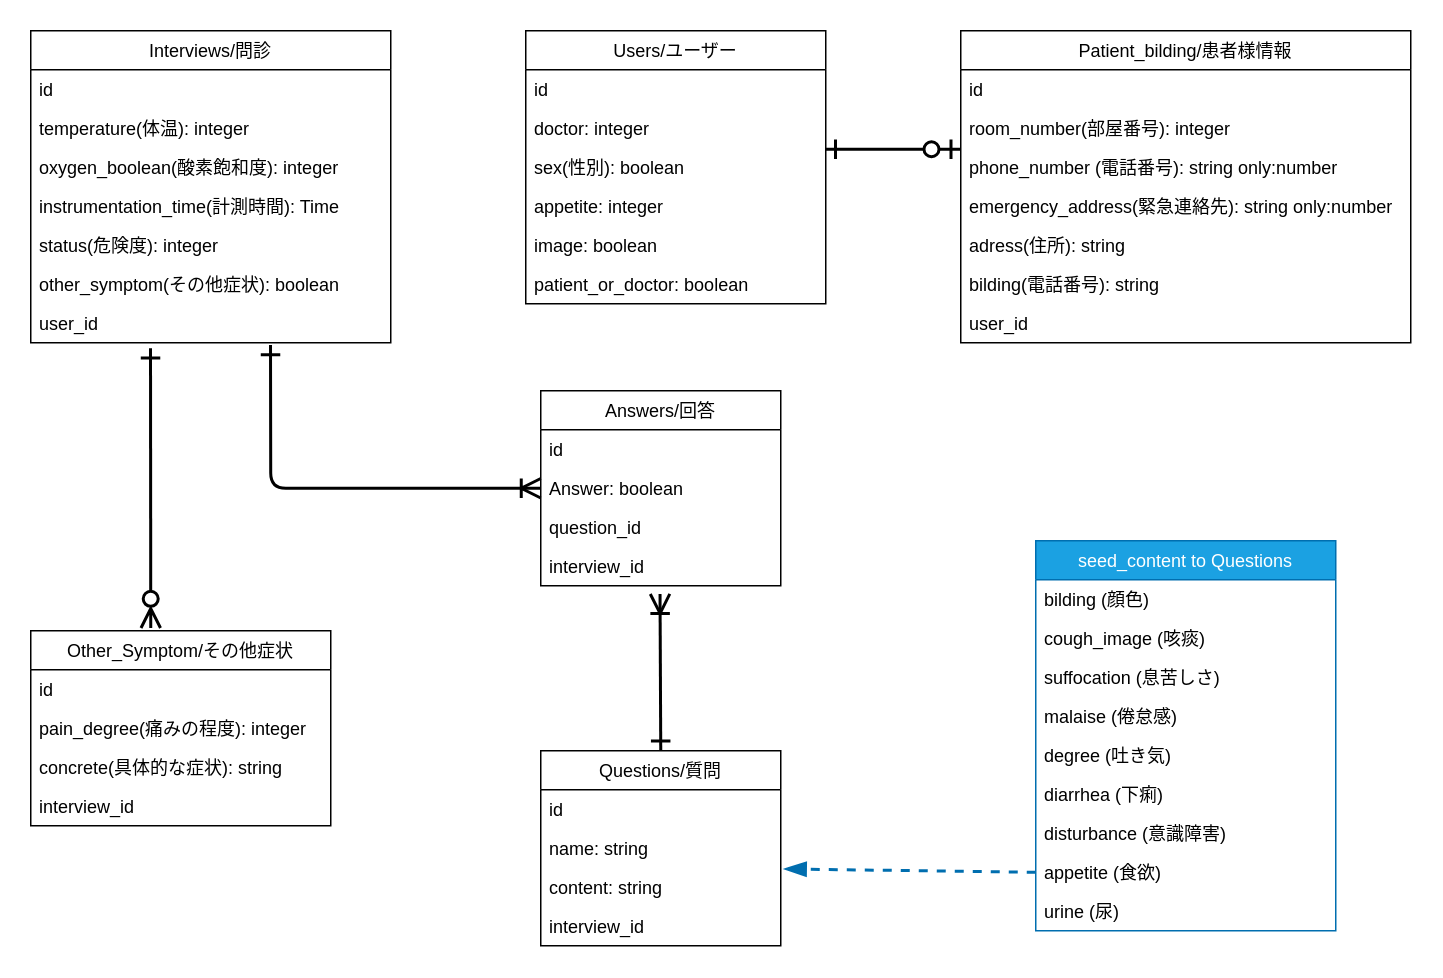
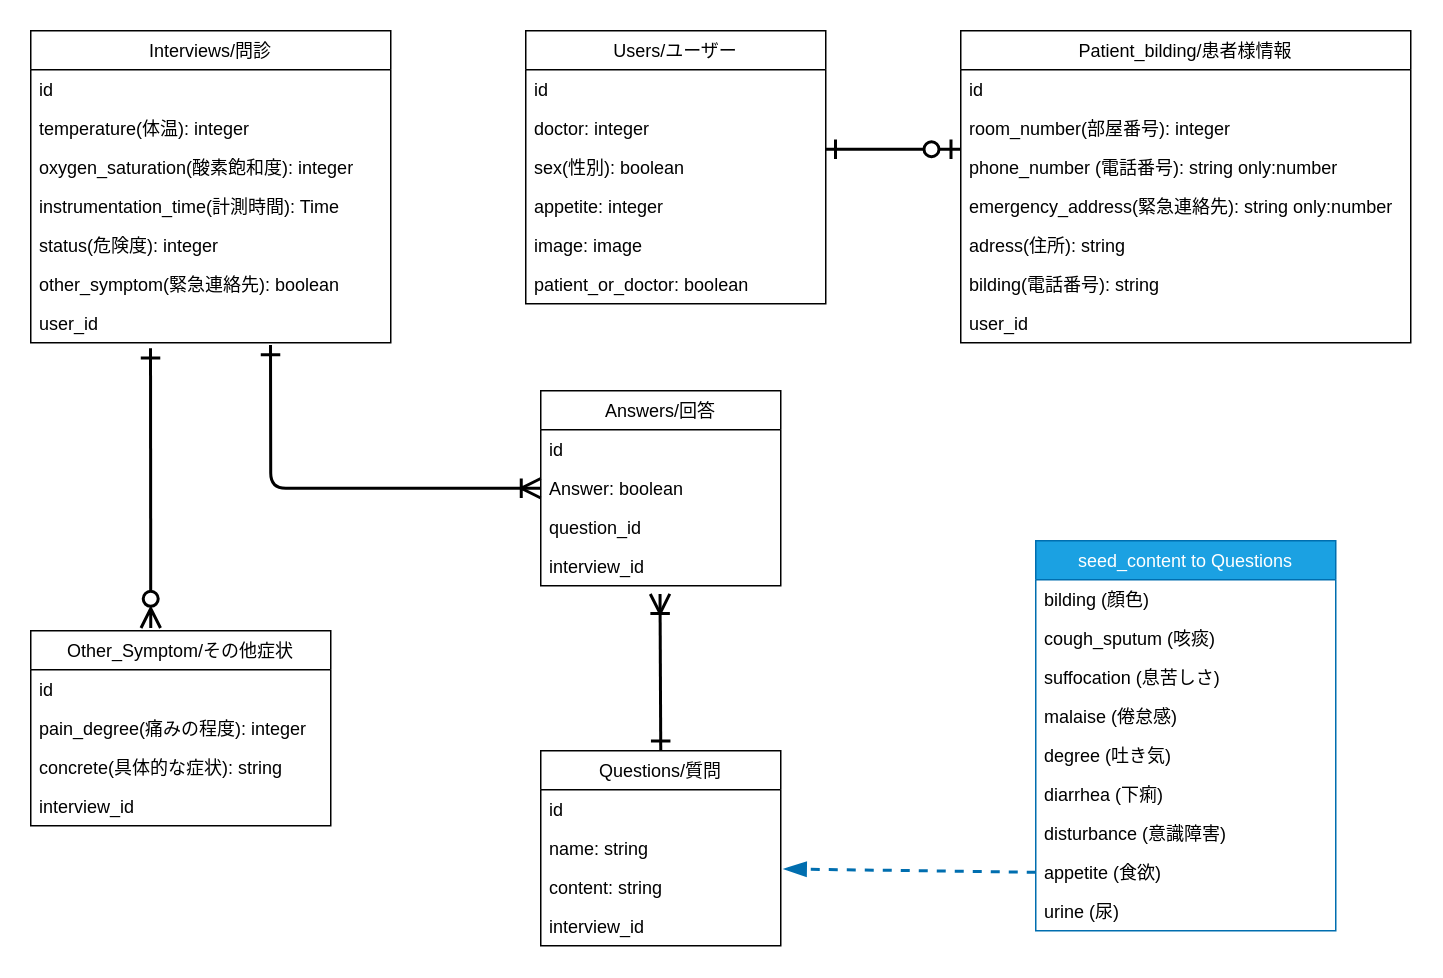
- <mxCell id="5" value="oxygen_boolean(酸素飽和度): integer" style="text;strokeColor=none;fillColor=none;align=left;verticalAlign=top;spacingLeft=4;spacingRight=4;overflow=hidden;rotatable=0;points=[[0,0.5],[1,0.5]];portConstraint=eastwest;" parent="2" vertex="1"><mxGeometry y="78" width="240" height="26" as="geometry" /></mxCell>
+ <mxCell id="5" value="oxygen_saturation(酸素飽和度): integer" style="text;strokeColor=none;fillColor=none;align=left;verticalAlign=top;spacingLeft=4;spacingRight=4;overflow=hidden;rotatable=0;points=[[0,0.5],[1,0.5]];portConstraint=eastwest;" parent="2" vertex="1"><mxGeometry y="78" width="240" height="26" as="geometry" /></mxCell>
- <mxCell id="16" value="image: boolean" style="text;strokeColor=none;fillColor=none;align=left;verticalAlign=top;spacingLeft=4;spacingRight=4;overflow=hidden;rotatable=0;points=[[0,0.5],[1,0.5]];portConstraint=eastwest;" parent="11" vertex="1"><mxGeometry y="130" width="200" height="26" as="geometry" /></mxCell>
+ <mxCell id="16" value="image: image" style="text;strokeColor=none;fillColor=none;align=left;verticalAlign=top;spacingLeft=4;spacingRight=4;overflow=hidden;rotatable=0;points=[[0,0.5],[1,0.5]];portConstraint=eastwest;" parent="11" vertex="1"><mxGeometry y="130" width="200" height="26" as="geometry" /></mxCell>
- <mxCell id="8" value="other_symptom(その他症状): boolean" style="text;strokeColor=none;fillColor=none;align=left;verticalAlign=top;spacingLeft=4;spacingRight=4;overflow=hidden;rotatable=0;points=[[0,0.5],[1,0.5]];portConstraint=eastwest;" parent="2" vertex="1"><mxGeometry y="156" width="240" height="26" as="geometry" /></mxCell>
+ <mxCell id="8" value="other_symptom(緊急連絡先): boolean" style="text;strokeColor=none;fillColor=none;align=left;verticalAlign=top;spacingLeft=4;spacingRight=4;overflow=hidden;rotatable=0;points=[[0,0.5],[1,0.5]];portConstraint=eastwest;" parent="2" vertex="1"><mxGeometry y="156" width="240" height="26" as="geometry" /></mxCell>
- <mxCell id="47" value="cough_image (咳痰)" style="text;strokeColor=none;fillColor=none;align=left;verticalAlign=top;spacingLeft=4;spacingRight=4;overflow=hidden;rotatable=0;points=[[0,0.5],[1,0.5]];portConstraint=eastwest;" parent="45" vertex="1"><mxGeometry y="52" width="200" height="26" as="geometry" /></mxCell>
+ <mxCell id="47" value="cough_sputum (咳痰)" style="text;strokeColor=none;fillColor=none;align=left;verticalAlign=top;spacingLeft=4;spacingRight=4;overflow=hidden;rotatable=0;points=[[0,0.5],[1,0.5]];portConstraint=eastwest;" parent="45" vertex="1"><mxGeometry y="52" width="200" height="26" as="geometry" /></mxCell>
